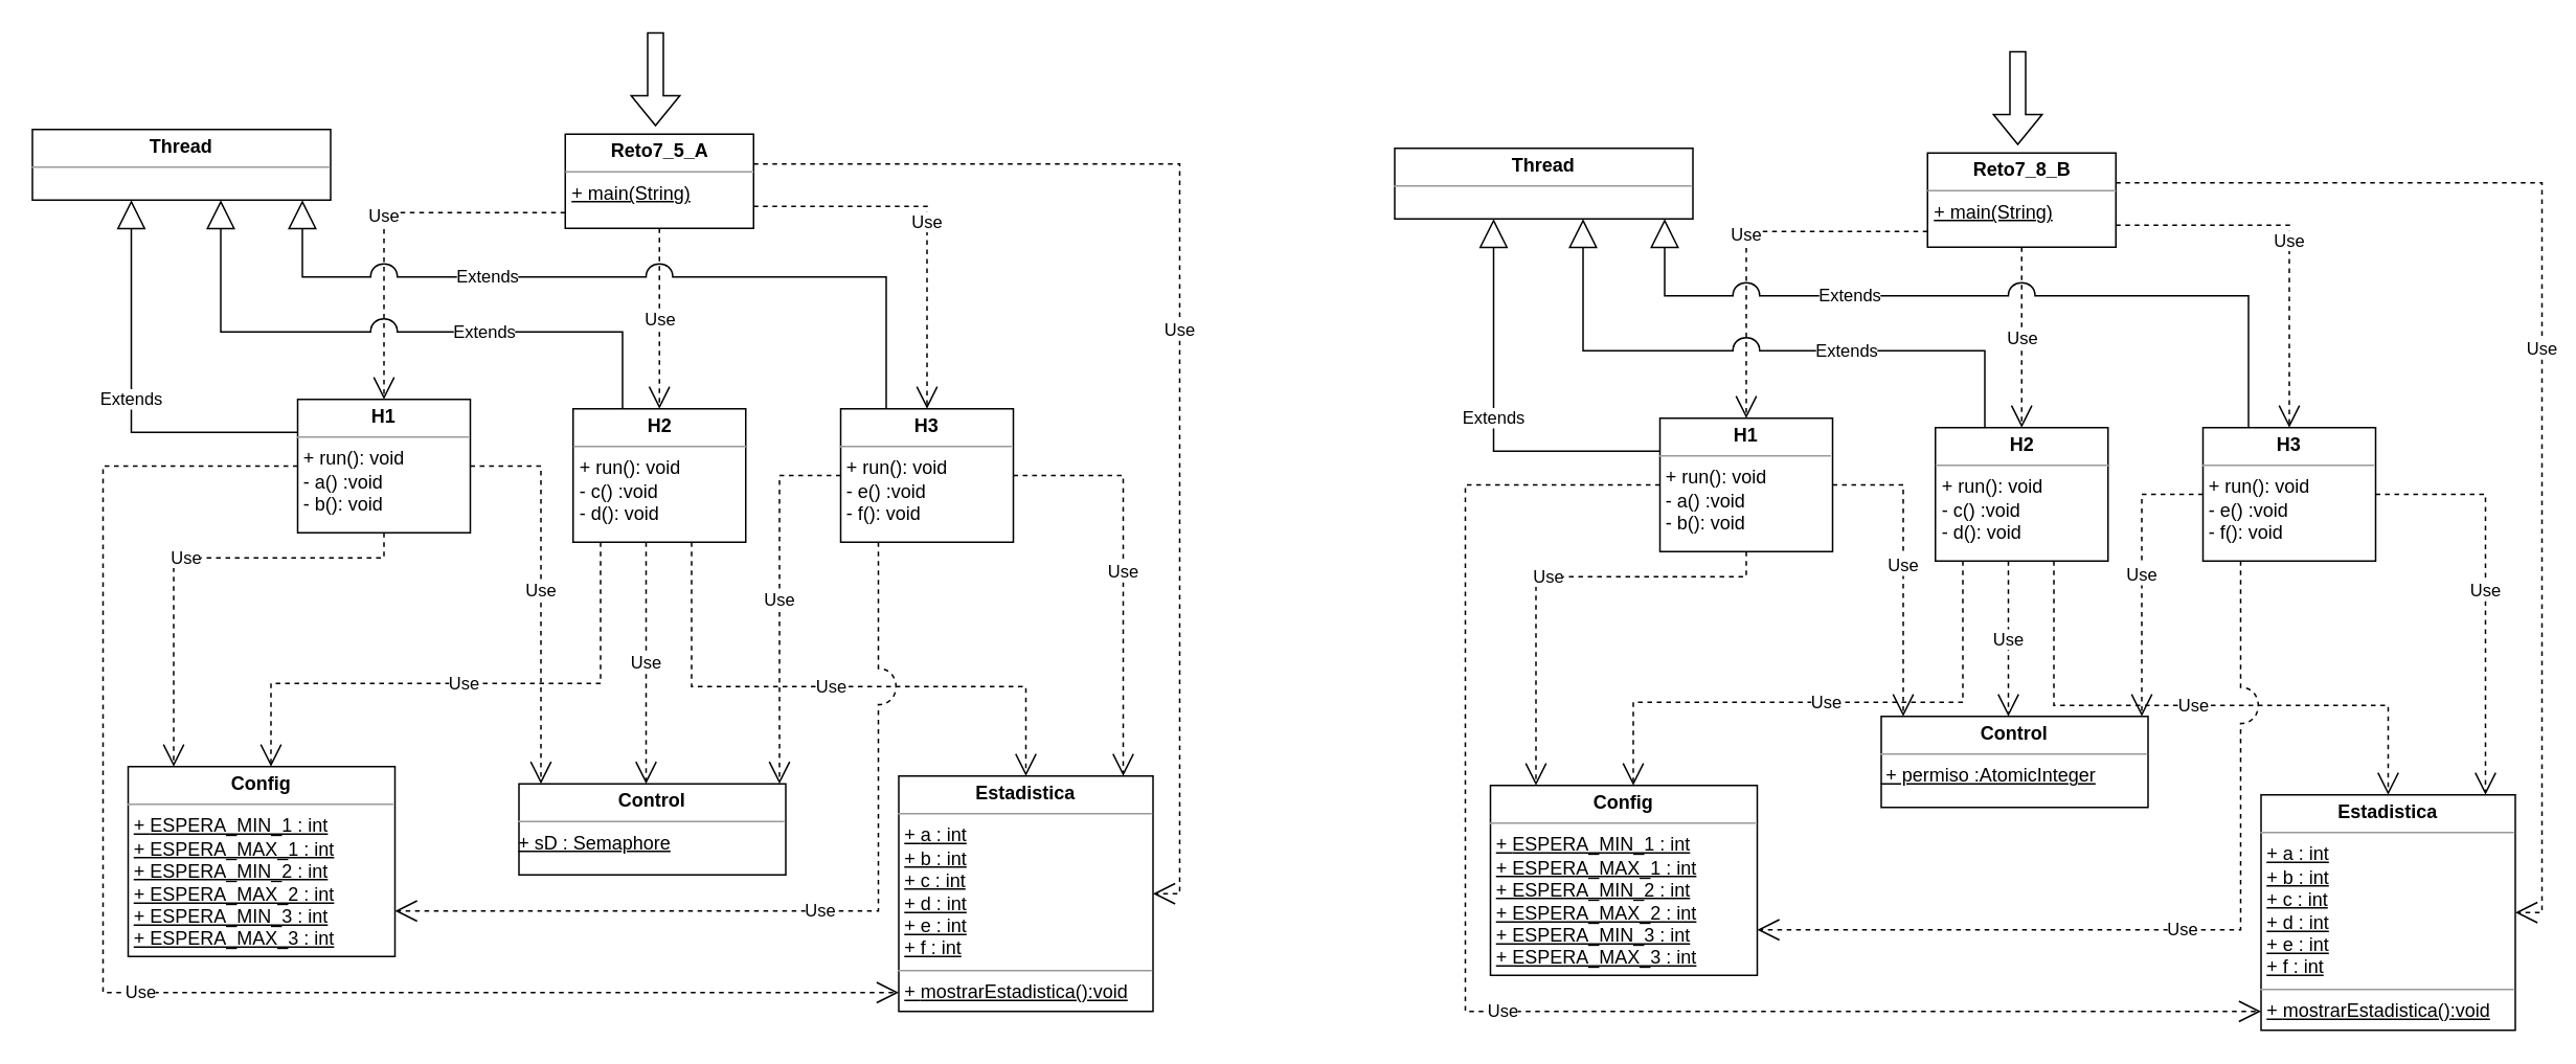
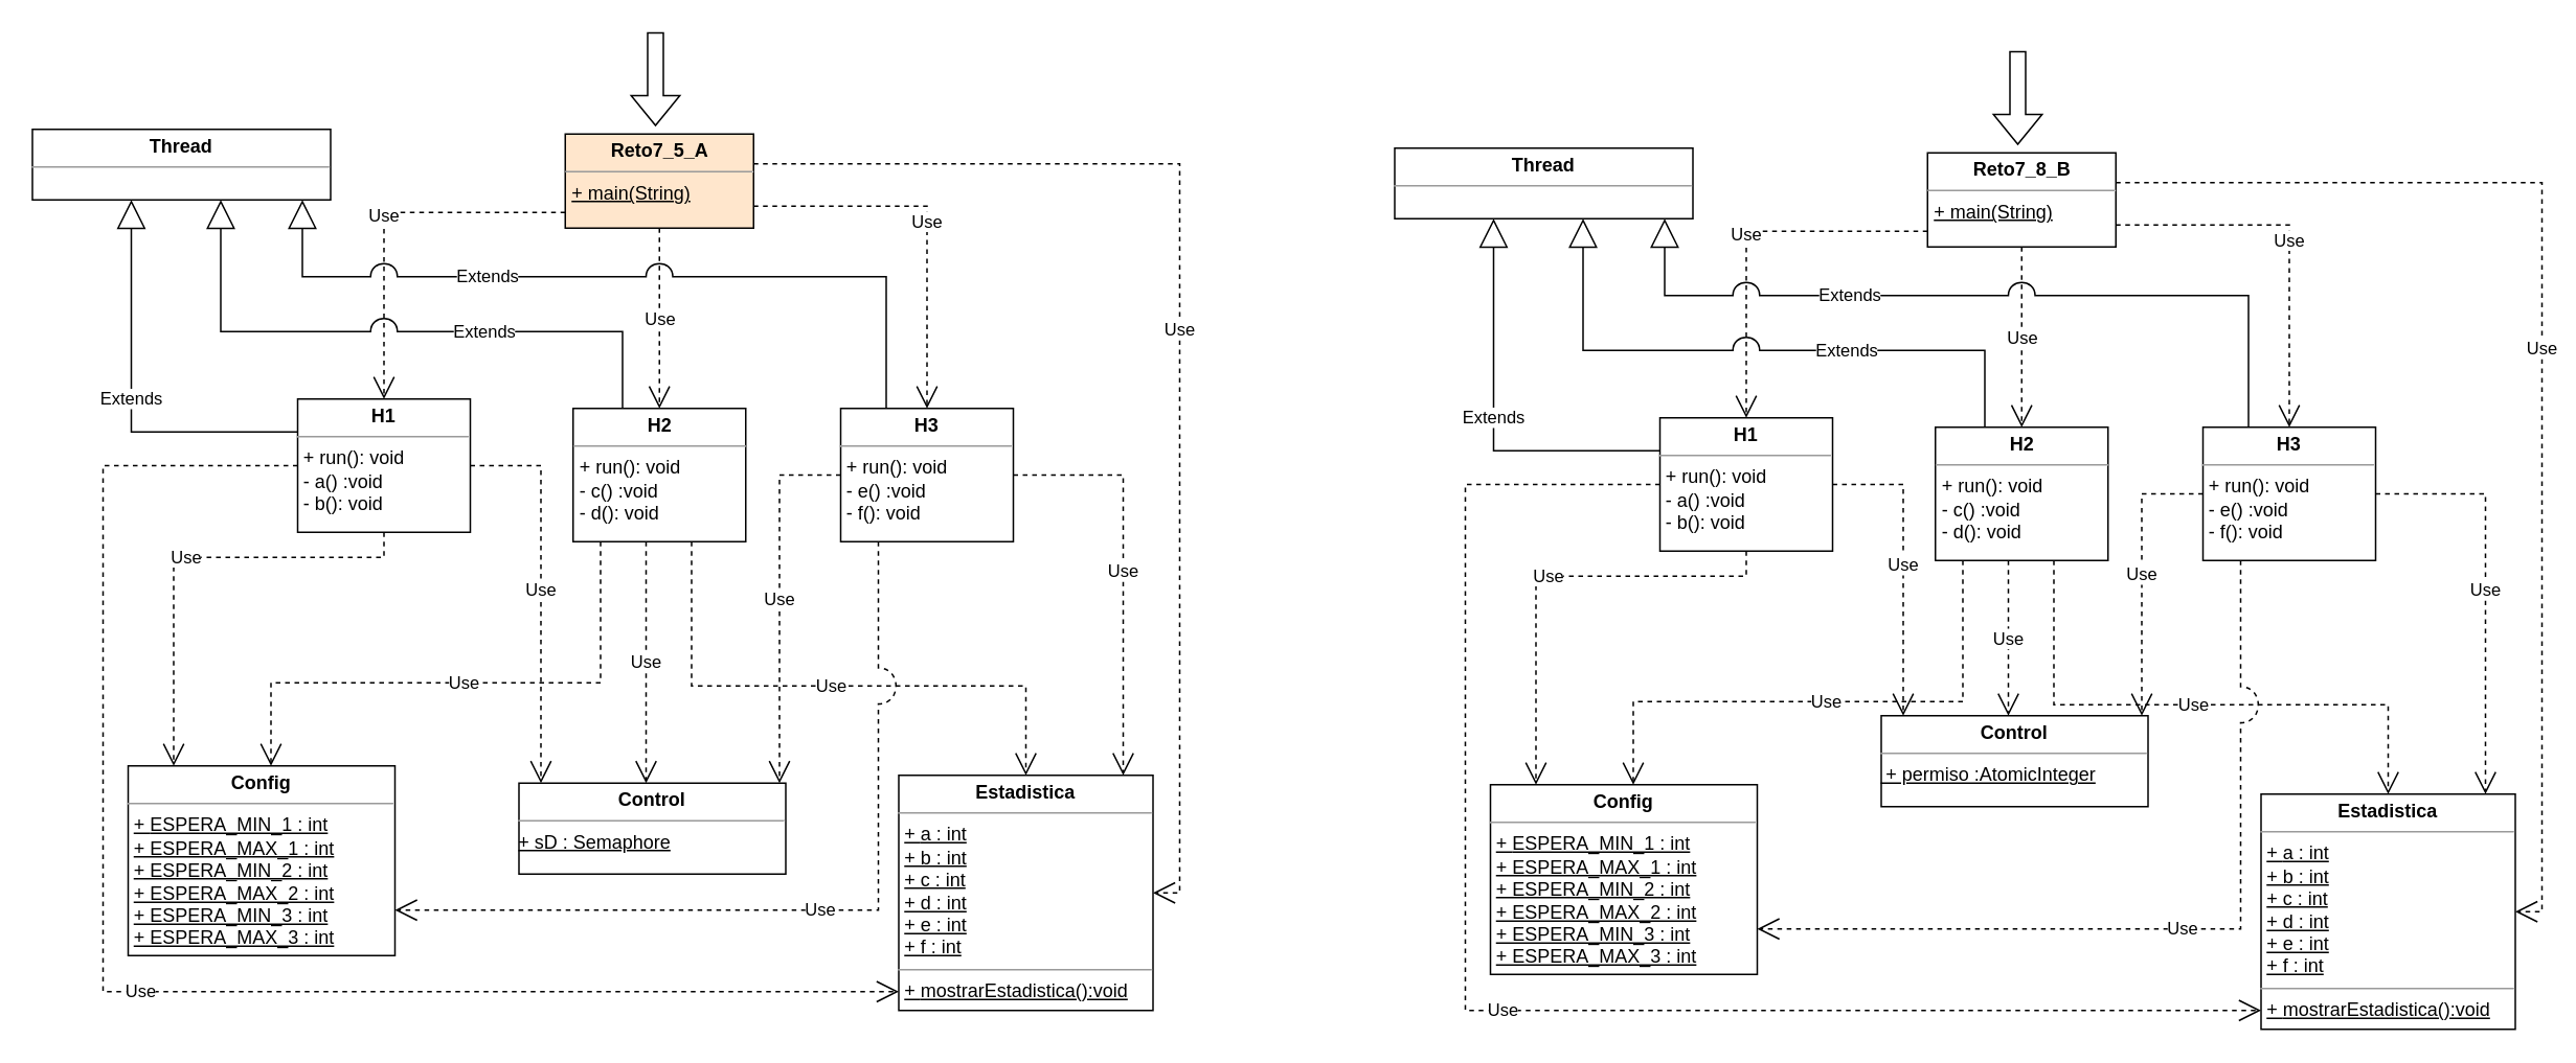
- <mxCell id="2" value="&lt;p style=&quot;margin:0px;margin-top:4px;text-align:center;&quot;&gt;&lt;b&gt;Reto7_5_A&lt;/b&gt;&lt;/p&gt;&lt;hr size=&quot;1&quot;&gt;&lt;p style=&quot;margin:0px;margin-left:4px;&quot;&gt;&lt;u&gt;+ main(String)&lt;/u&gt;&lt;br&gt;&lt;/p&gt;" style="verticalAlign=top;align=left;overflow=fill;fontSize=12;fontFamily=Helvetica;html=1;" parent="1" vertex="1"><mxGeometry x="359.5" y="85" width="120" height="60" as="geometry" /></mxCell>
+ <mxCell id="2" value="&lt;p style=&quot;margin:0px;margin-top:4px;text-align:center;&quot;&gt;&lt;b&gt;Reto7_5_A&lt;/b&gt;&lt;/p&gt;&lt;hr size=&quot;1&quot;&gt;&lt;p style=&quot;margin:0px;margin-left:4px;&quot;&gt;&lt;u&gt;+ main(String)&lt;/u&gt;&lt;br&gt;&lt;/p&gt;" style="verticalAlign=top;align=left;overflow=fill;fontSize=12;fontFamily=Helvetica;html=1;fillColor=#ffe6cc;" parent="1" vertex="1"><mxGeometry x="359.5" y="85" width="120" height="60" as="geometry" /></mxCell>
